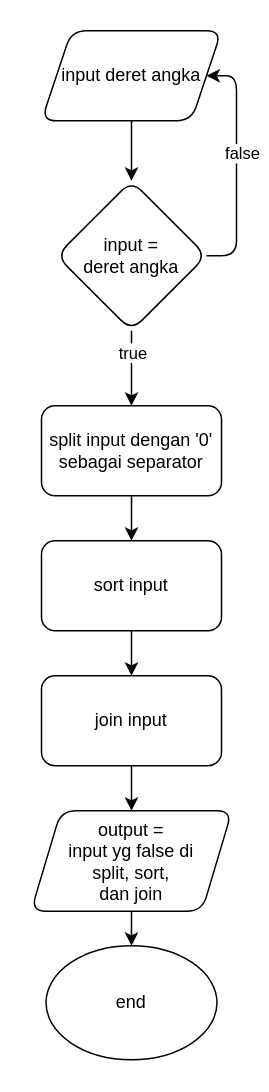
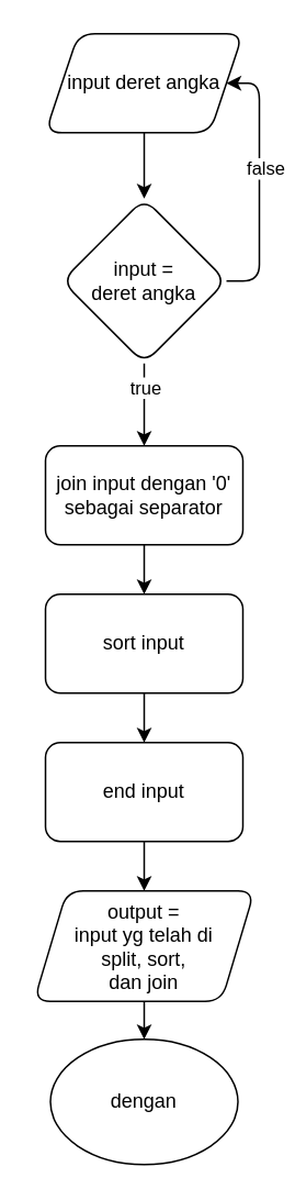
- <mxCell id="10" value="split input dengan '0' sebagai separator" style="whiteSpace=wrap;html=1;rounded=1;" parent="1" vertex="1"><mxGeometry x="27" y="270" width="120" height="60" as="geometry" /></mxCell>
+ <mxCell id="10" value="join input dengan '0' sebagai separator" style="whiteSpace=wrap;html=1;rounded=1;" parent="1" vertex="1"><mxGeometry x="27" y="270" width="120" height="60" as="geometry" /></mxCell>
- <mxCell id="14" value="join input" style="whiteSpace=wrap;html=1;rounded=1;" parent="1" vertex="1"><mxGeometry x="27" y="450" width="120" height="60" as="geometry" /></mxCell>
+ <mxCell id="14" value="end input" style="whiteSpace=wrap;html=1;rounded=1;" parent="1" vertex="1"><mxGeometry x="27" y="450" width="120" height="60" as="geometry" /></mxCell>
- <mxCell id="16" value="output =&lt;br&gt;input yg false di &lt;br&gt;split, sort, &lt;br&gt;dan join" style="shape=parallelogram;perimeter=parallelogramPerimeter;whiteSpace=wrap;html=1;fixedSize=1;rounded=1;" parent="1" vertex="1"><mxGeometry x="20" y="540" width="134" height="67" as="geometry" /></mxCell>
+ <mxCell id="16" value="output =&lt;br&gt;input yg telah di &lt;br&gt;split, sort, &lt;br&gt;dan join" style="shape=parallelogram;perimeter=parallelogramPerimeter;whiteSpace=wrap;html=1;fixedSize=1;rounded=1;" parent="1" vertex="1"><mxGeometry x="20" y="540" width="134" height="67" as="geometry" /></mxCell>
- <mxCell id="17" value="end" style="ellipse;whiteSpace=wrap;html=1;rounded=1;" parent="1" vertex="1"><mxGeometry x="30" y="630" width="114" height="76" as="geometry" /></mxCell>
+ <mxCell id="17" value="dengan" style="ellipse;whiteSpace=wrap;html=1;rounded=1;" parent="1" vertex="1"><mxGeometry x="30" y="630" width="114" height="76" as="geometry" /></mxCell>
